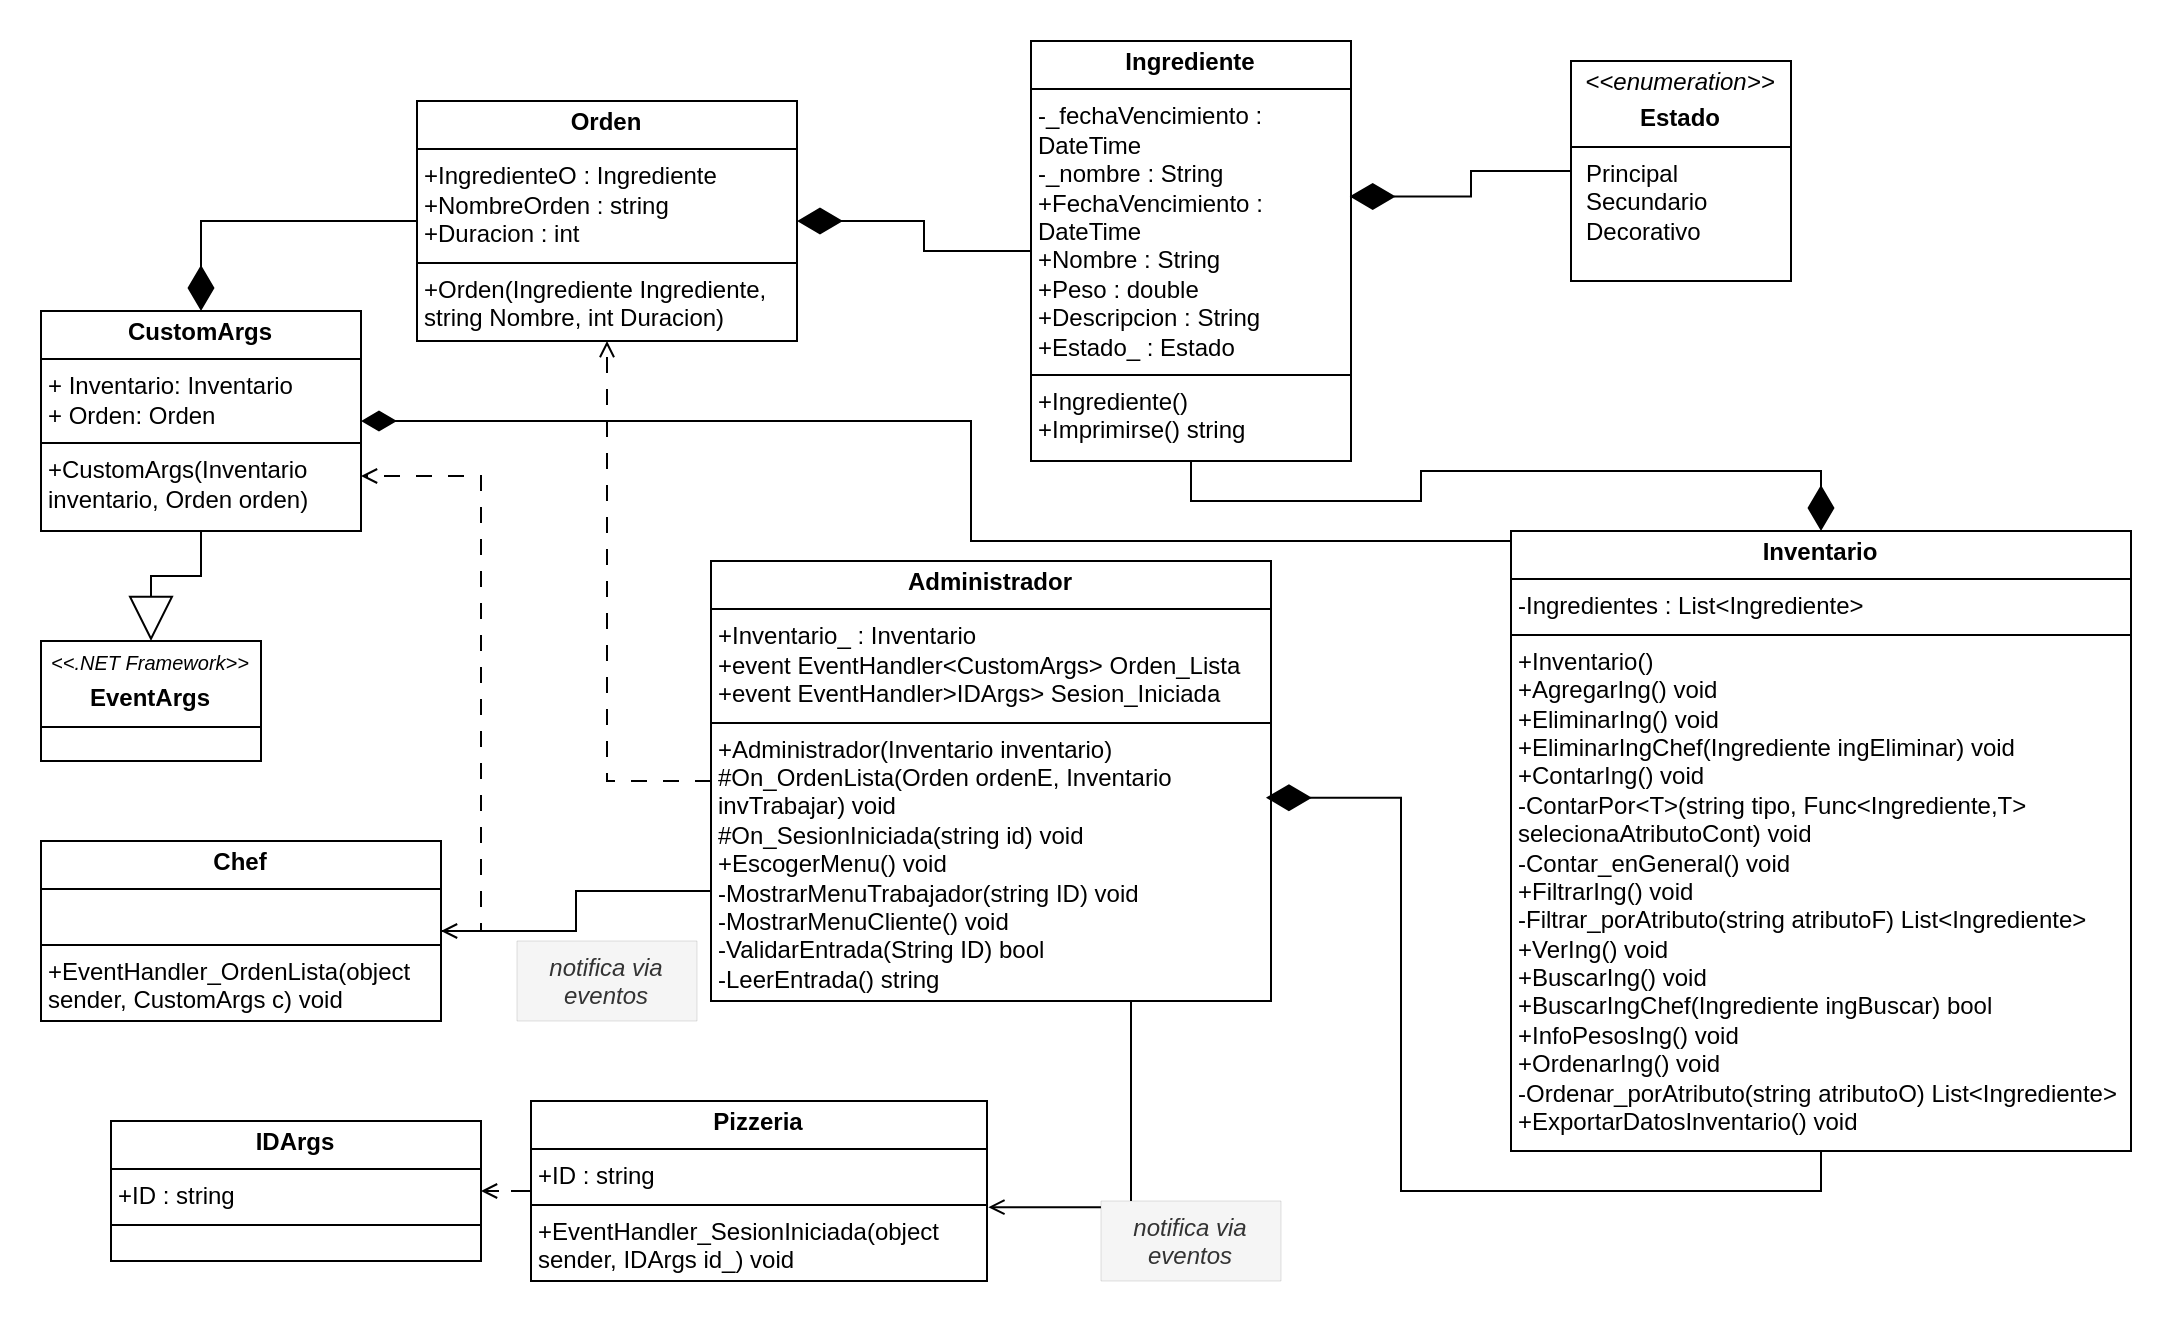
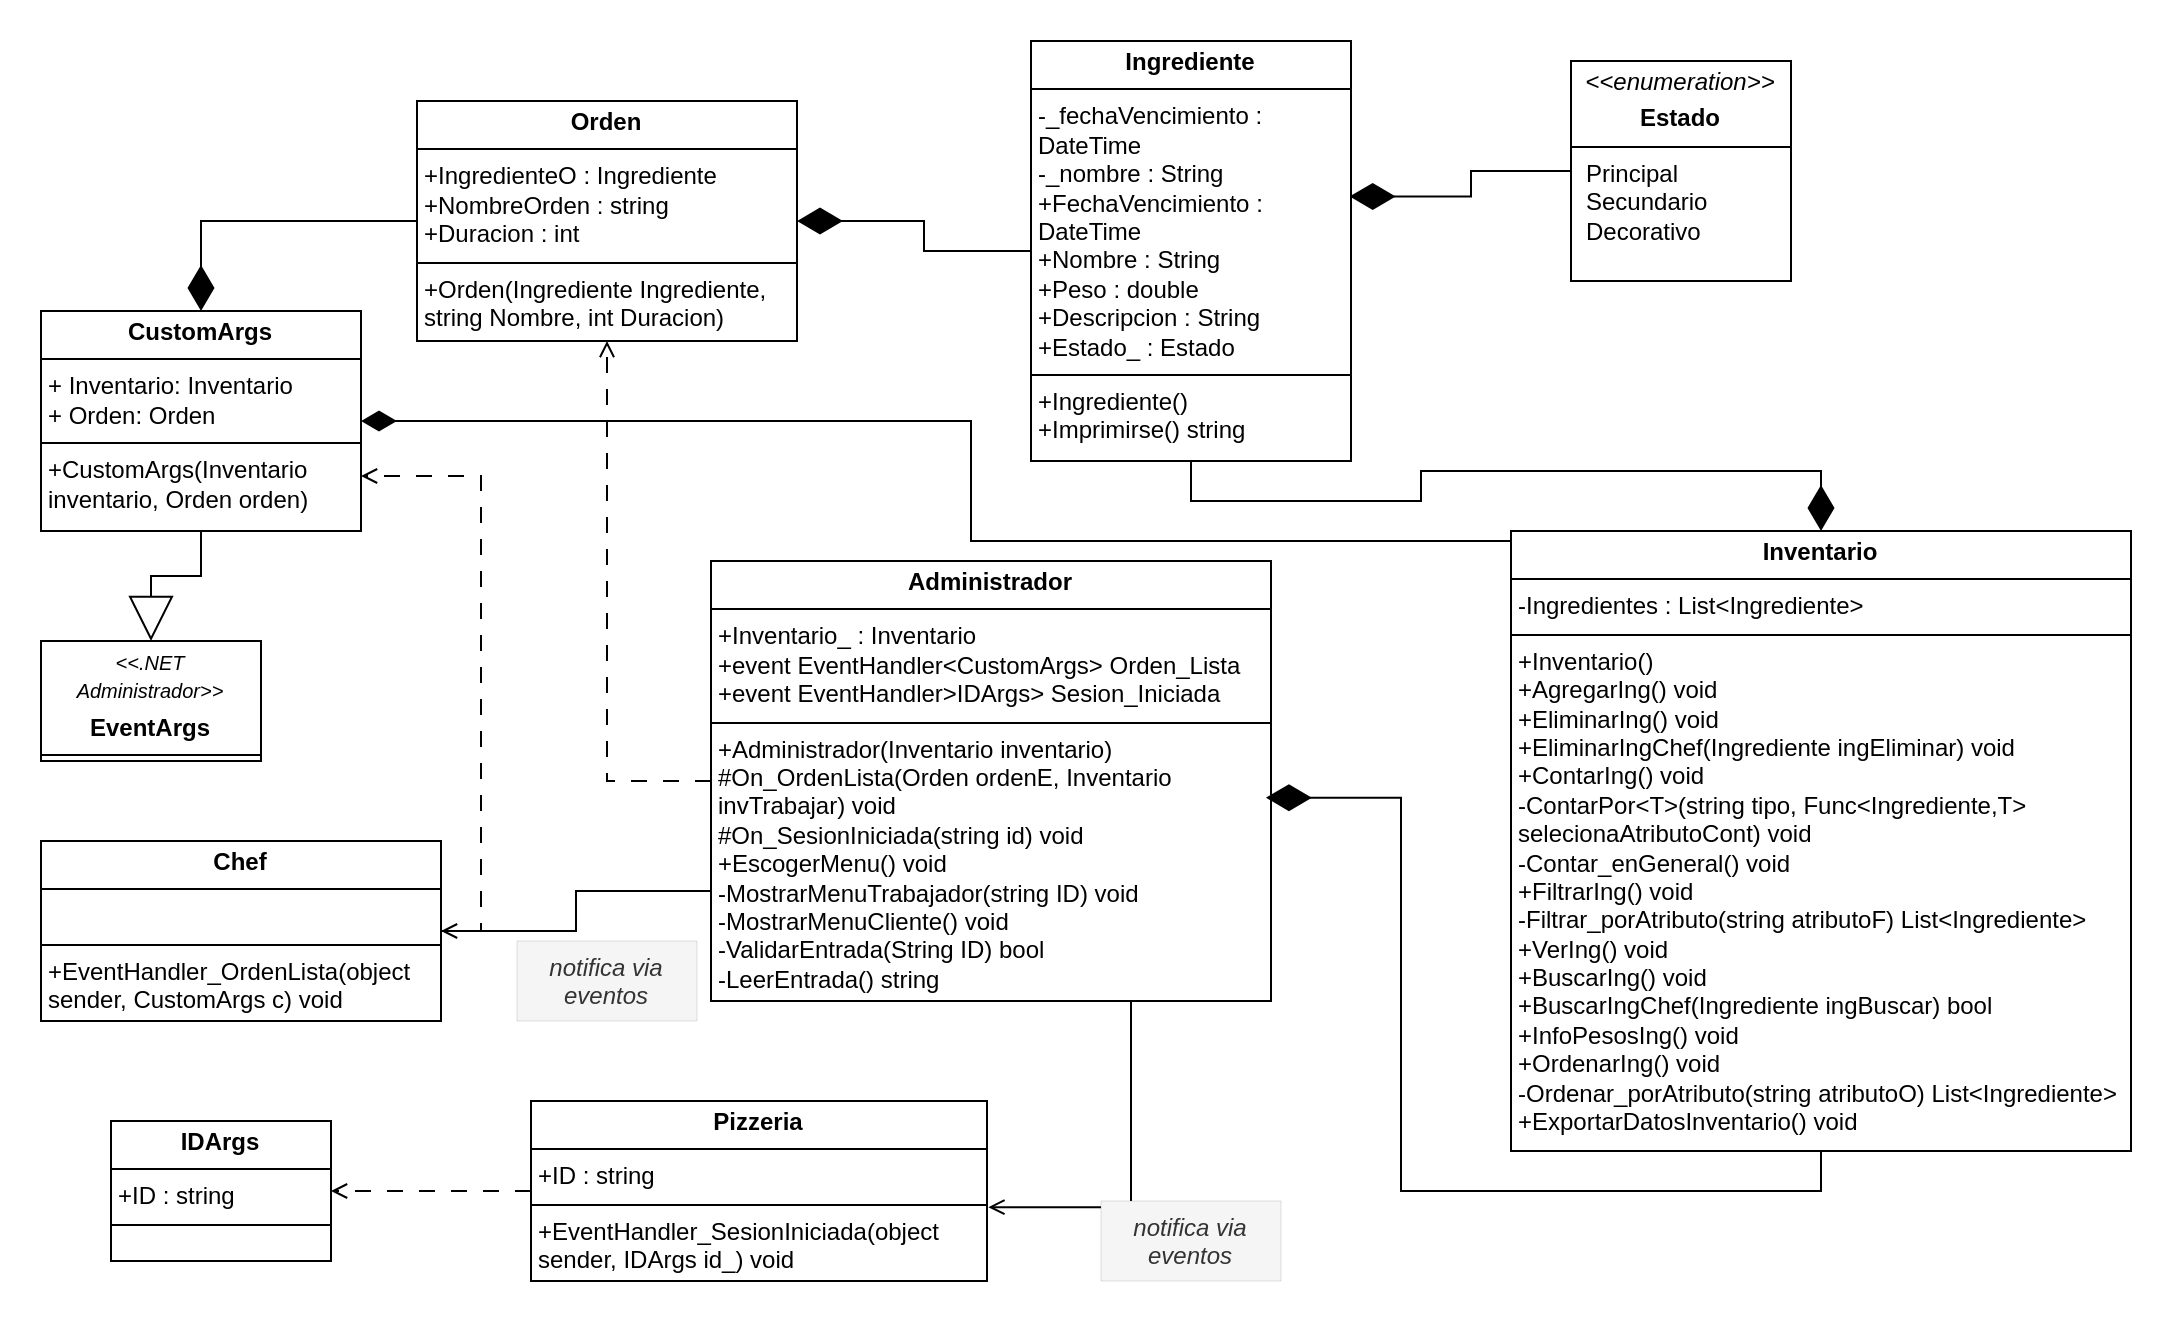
- <mxCell id="4" value="&lt;p style=&quot;margin: 4px 0px 0px; text-align: center;&quot;&gt;&lt;i&gt;&lt;font style=&quot;font-size: 10px;&quot;&gt;&amp;lt;&amp;lt;.NET Framework&amp;gt;&amp;gt;&lt;/font&gt;&lt;/i&gt;&lt;/p&gt;&lt;p style=&quot;margin: 4px 0px 0px; text-align: center;&quot;&gt;&lt;b&gt;EventArgs&lt;/b&gt;&lt;/p&gt;&lt;hr size=&quot;1&quot; style=&quot;border-style:solid;&quot;&gt;&lt;p style=&quot;margin:0px;margin-left:8px;&quot;&gt;&lt;br&gt;&lt;/p&gt;" style="verticalAlign=top;align=left;overflow=fill;html=1;whiteSpace=wrap;" vertex="1" parent="1"><mxGeometry x="20" y="320" width="110" height="60" as="geometry" /></mxCell>
+ <mxCell id="4" value="&lt;p style=&quot;margin: 4px 0px 0px; text-align: center;&quot;&gt;&lt;i&gt;&lt;font style=&quot;font-size: 10px;&quot;&gt;&amp;lt;&amp;lt;.NET Administrador&amp;gt;&amp;gt;&lt;/font&gt;&lt;/i&gt;&lt;/p&gt;&lt;p style=&quot;margin: 4px 0px 0px; text-align: center;&quot;&gt;&lt;b&gt;EventArgs&lt;/b&gt;&lt;/p&gt;&lt;hr size=&quot;1&quot; style=&quot;border-style:solid;&quot;&gt;&lt;p style=&quot;margin:0px;margin-left:8px;&quot;&gt;&lt;br&gt;&lt;/p&gt;" style="verticalAlign=top;align=left;overflow=fill;html=1;whiteSpace=wrap;" vertex="1" parent="1"><mxGeometry x="20" y="320" width="110" height="60" as="geometry" /></mxCell>
- <mxCell id="13" value="&lt;p style=&quot;margin:0px;margin-top:4px;text-align:center;&quot;&gt;&lt;b&gt;IDArgs&lt;/b&gt;&lt;/p&gt;&lt;hr size=&quot;1&quot; style=&quot;border-style:solid;&quot;&gt;&lt;p style=&quot;margin:0px;margin-left:4px;&quot;&gt;+ID : string&lt;/p&gt;&lt;hr size=&quot;1&quot; style=&quot;border-style:solid;&quot;&gt;&lt;p style=&quot;margin:0px;margin-left:4px;&quot;&gt;&lt;br&gt;&lt;/p&gt;" style="verticalAlign=top;align=left;overflow=fill;html=1;whiteSpace=wrap;" vertex="1" parent="1"><mxGeometry x="55" y="560" width="185" height="70" as="geometry" /></mxCell>
+ <mxCell id="13" value="&lt;p style=&quot;margin:0px;margin-top:4px;text-align:center;&quot;&gt;&lt;b&gt;IDArgs&lt;/b&gt;&lt;/p&gt;&lt;hr size=&quot;1&quot; style=&quot;border-style:solid;&quot;&gt;&lt;p style=&quot;margin:0px;margin-left:4px;&quot;&gt;+ID : string&lt;/p&gt;&lt;hr size=&quot;1&quot; style=&quot;border-style:solid;&quot;&gt;&lt;p style=&quot;margin:0px;margin-left:4px;&quot;&gt;&lt;br&gt;&lt;/p&gt;" style="verticalAlign=top;align=left;overflow=fill;html=1;whiteSpace=wrap;" vertex="1" parent="1"><mxGeometry x="55" y="560" width="110" height="70" as="geometry" /></mxCell>
